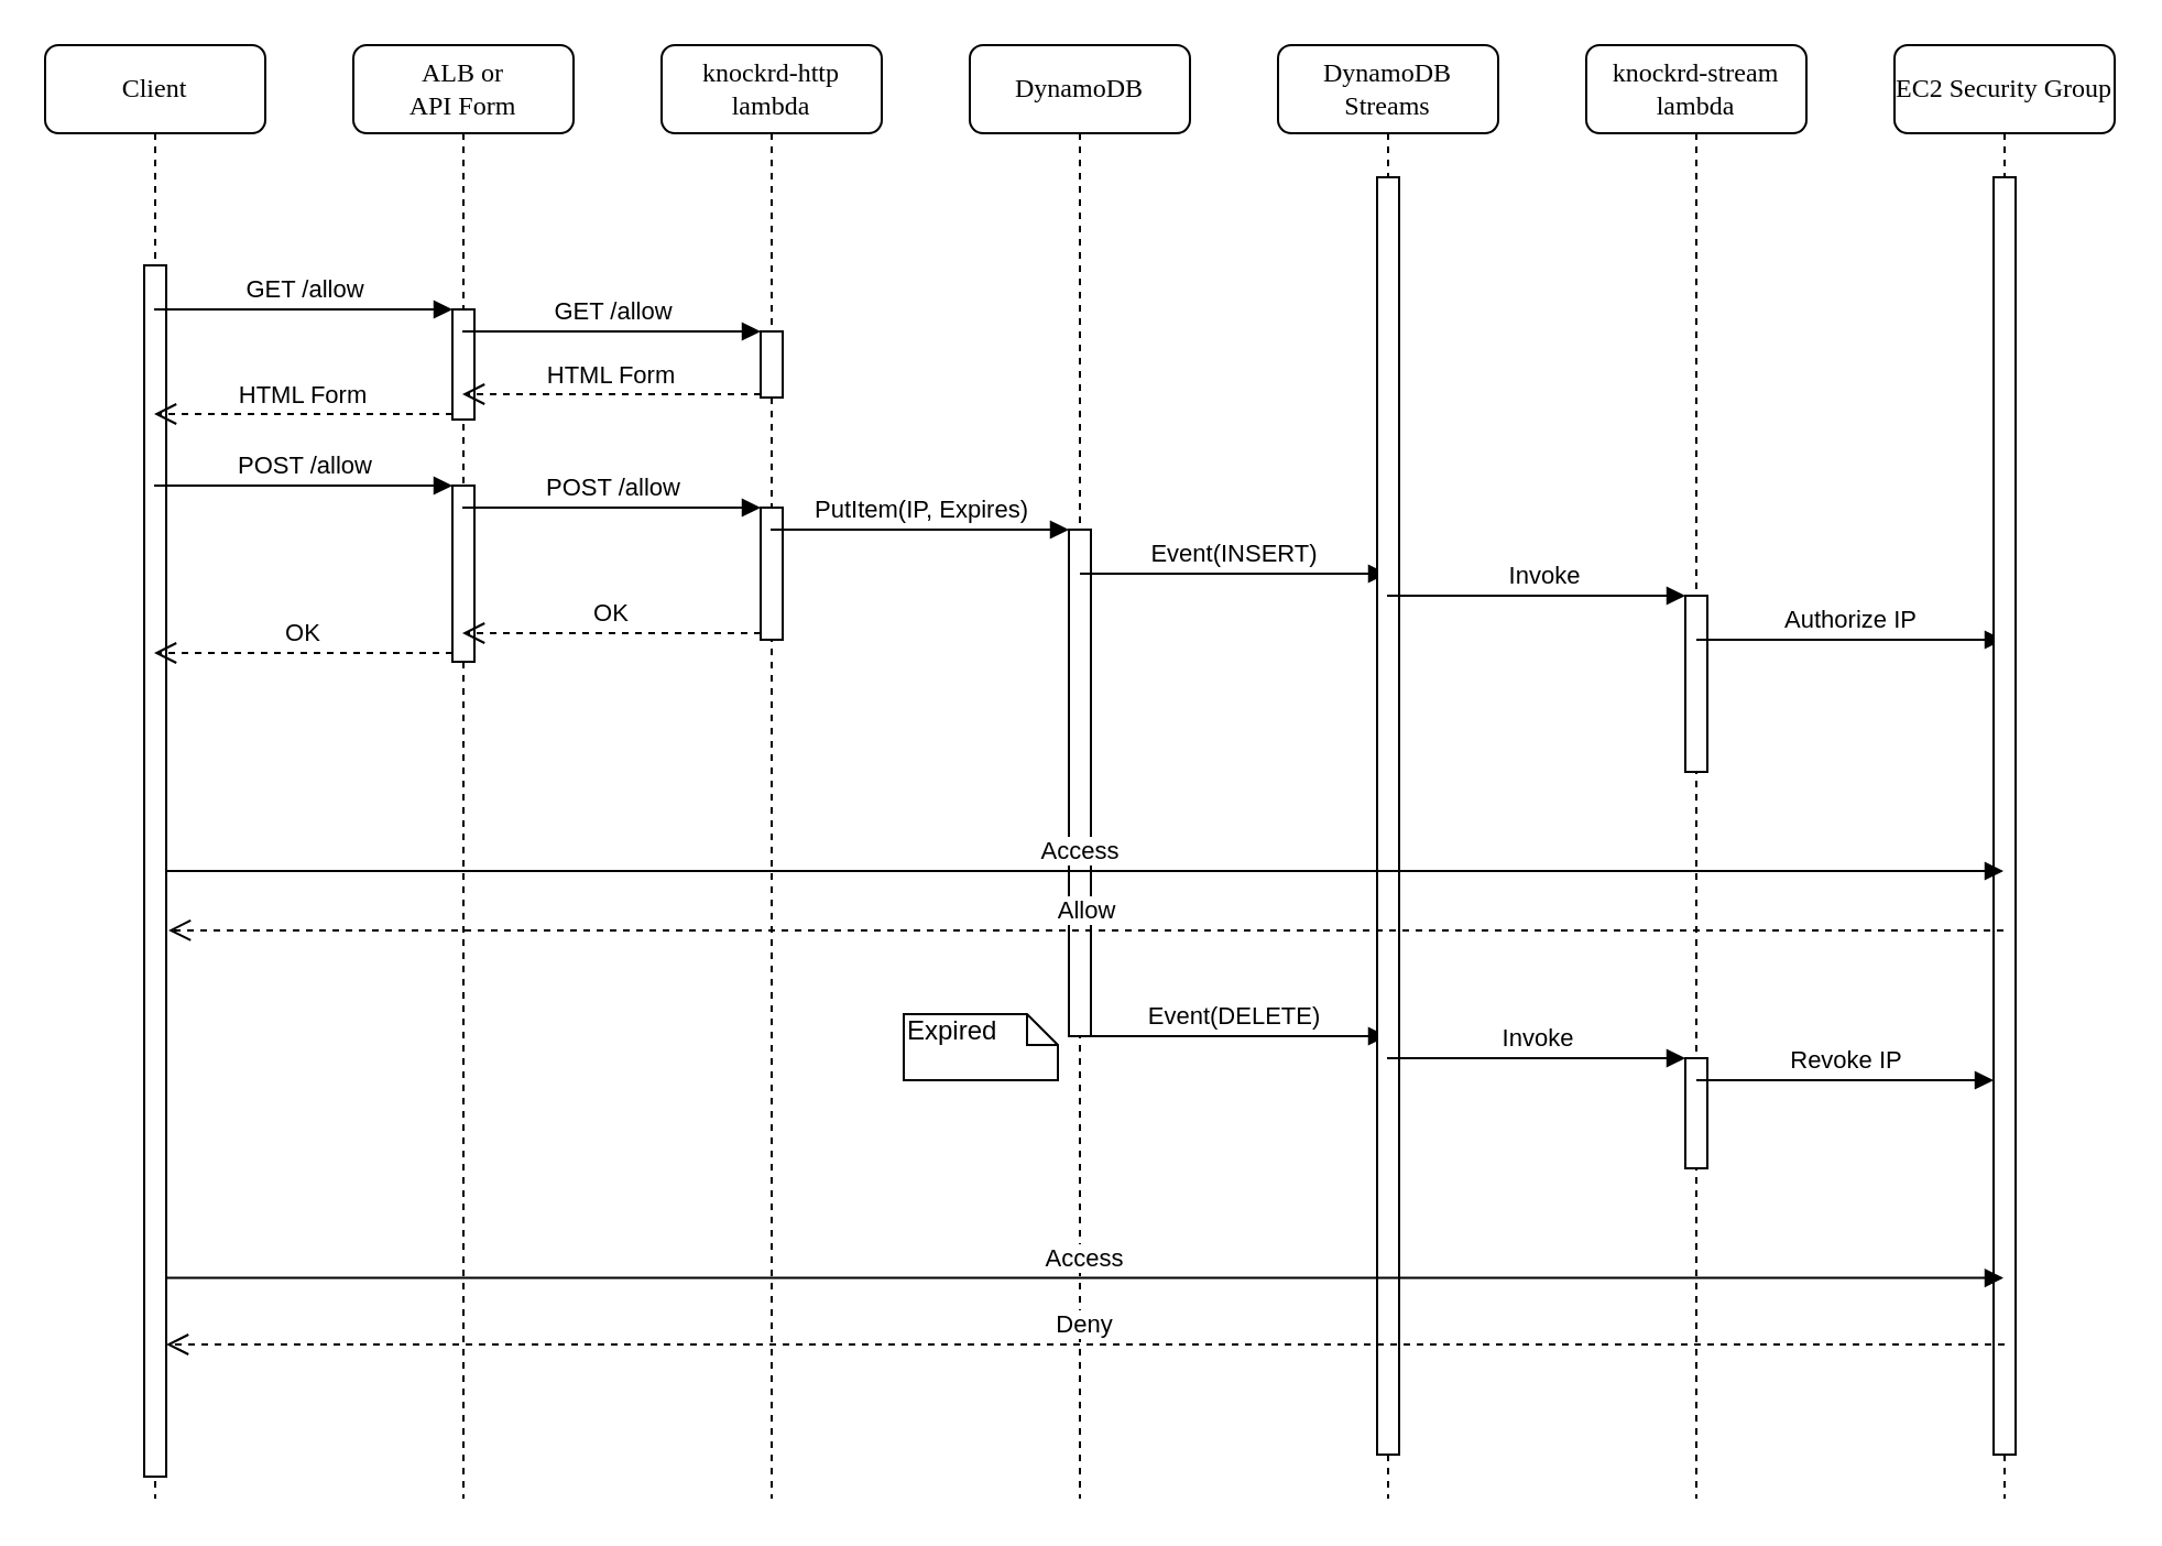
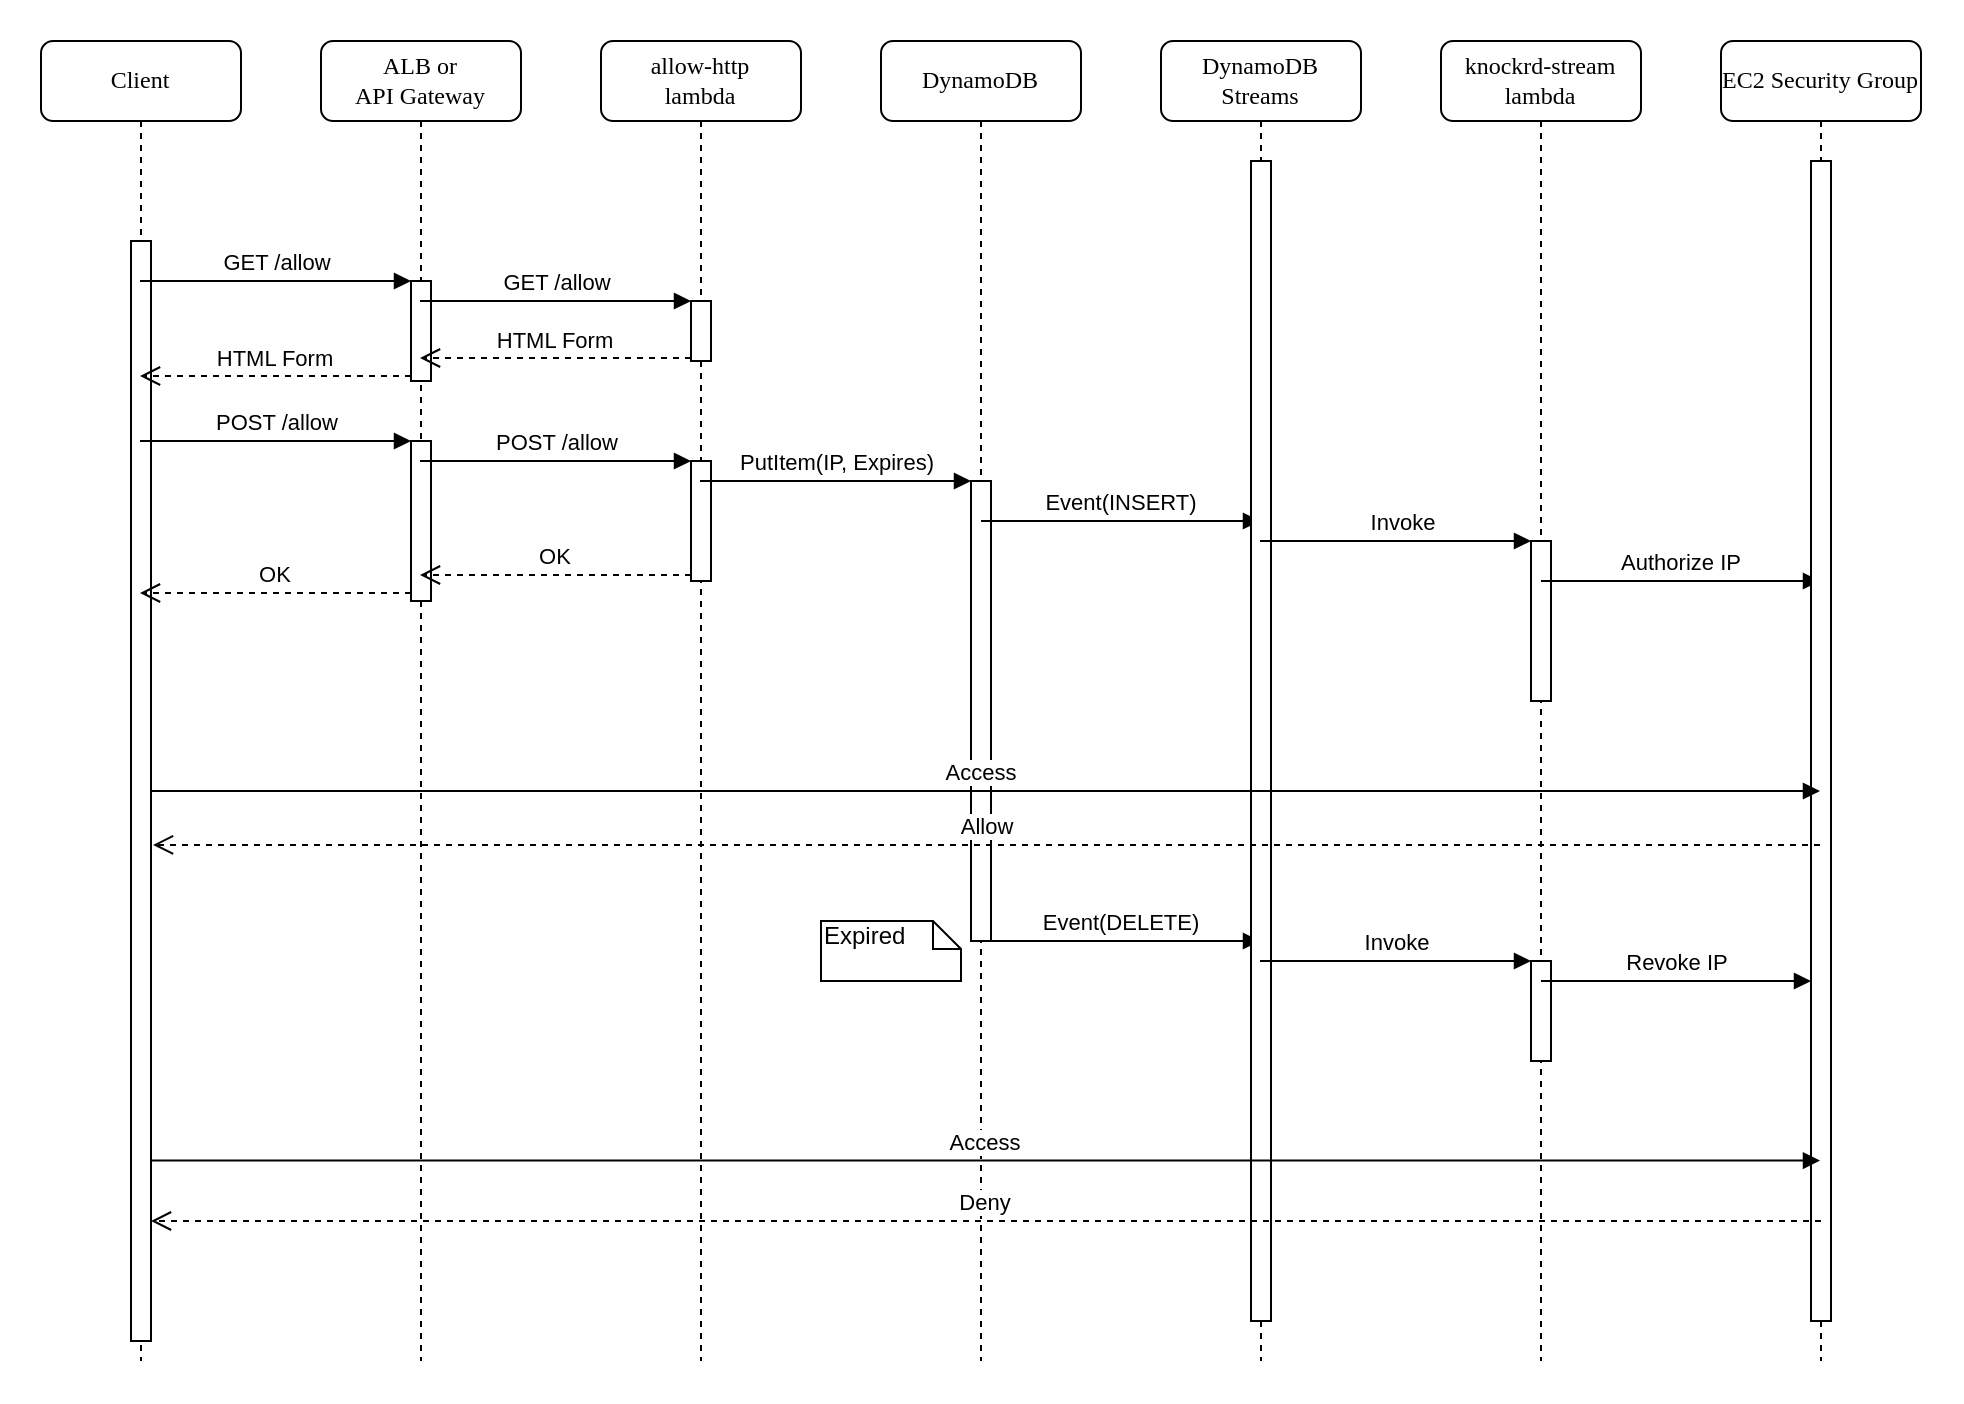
- <mxCell id="2" value="ALB or&lt;br&gt;API Form" style="shape=umlLifeline;perimeter=lifelinePerimeter;whiteSpace=wrap;html=1;container=1;collapsible=0;recursiveResize=0;outlineConnect=0;rounded=1;shadow=0;comic=0;labelBackgroundColor=none;strokeWidth=1;fontFamily=Verdana;fontSize=12;align=center;" parent="1" vertex="1"><mxGeometry x="160" y="20" width="100" height="660" as="geometry" /></mxCell>
+ <mxCell id="2" value="ALB or&lt;br&gt;API Gateway" style="shape=umlLifeline;perimeter=lifelinePerimeter;whiteSpace=wrap;html=1;container=1;collapsible=0;recursiveResize=0;outlineConnect=0;rounded=1;shadow=0;comic=0;labelBackgroundColor=none;strokeWidth=1;fontFamily=Verdana;fontSize=12;align=center;" parent="1" vertex="1"><mxGeometry x="160" y="20" width="100" height="660" as="geometry" /></mxCell>
- <mxCell id="5" value="knockrd-http&lt;br&gt;lambda" style="shape=umlLifeline;perimeter=lifelinePerimeter;whiteSpace=wrap;html=1;container=1;collapsible=0;recursiveResize=0;outlineConnect=0;rounded=1;shadow=0;comic=0;labelBackgroundColor=none;strokeWidth=1;fontFamily=Verdana;fontSize=12;align=center;" parent="1" vertex="1"><mxGeometry x="300" y="20" width="100" height="660" as="geometry" /></mxCell>
+ <mxCell id="5" value="allow-http&lt;br&gt;lambda" style="shape=umlLifeline;perimeter=lifelinePerimeter;whiteSpace=wrap;html=1;container=1;collapsible=0;recursiveResize=0;outlineConnect=0;rounded=1;shadow=0;comic=0;labelBackgroundColor=none;strokeWidth=1;fontFamily=Verdana;fontSize=12;align=center;" parent="1" vertex="1"><mxGeometry x="300" y="20" width="100" height="660" as="geometry" /></mxCell>
